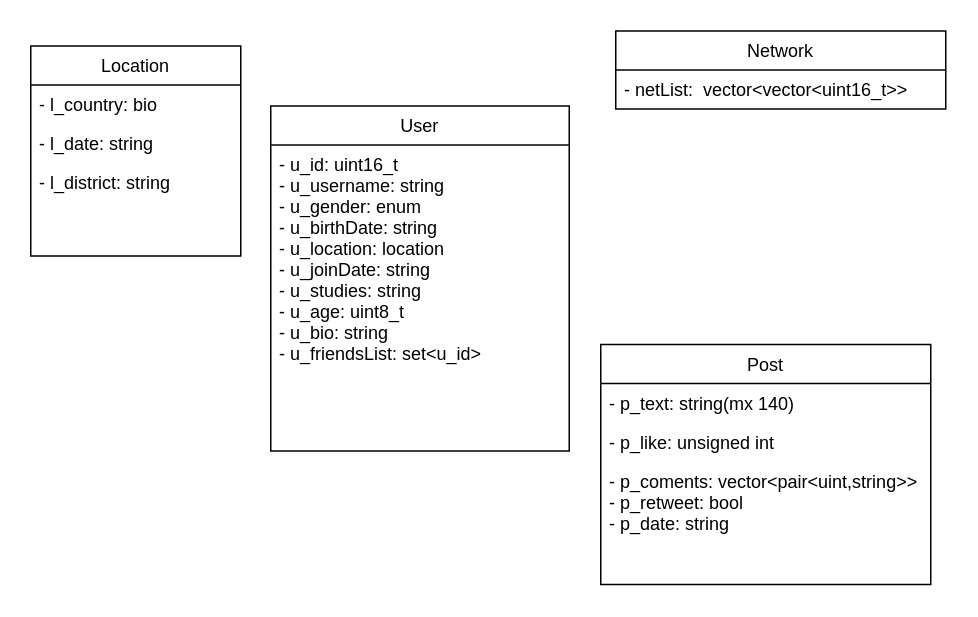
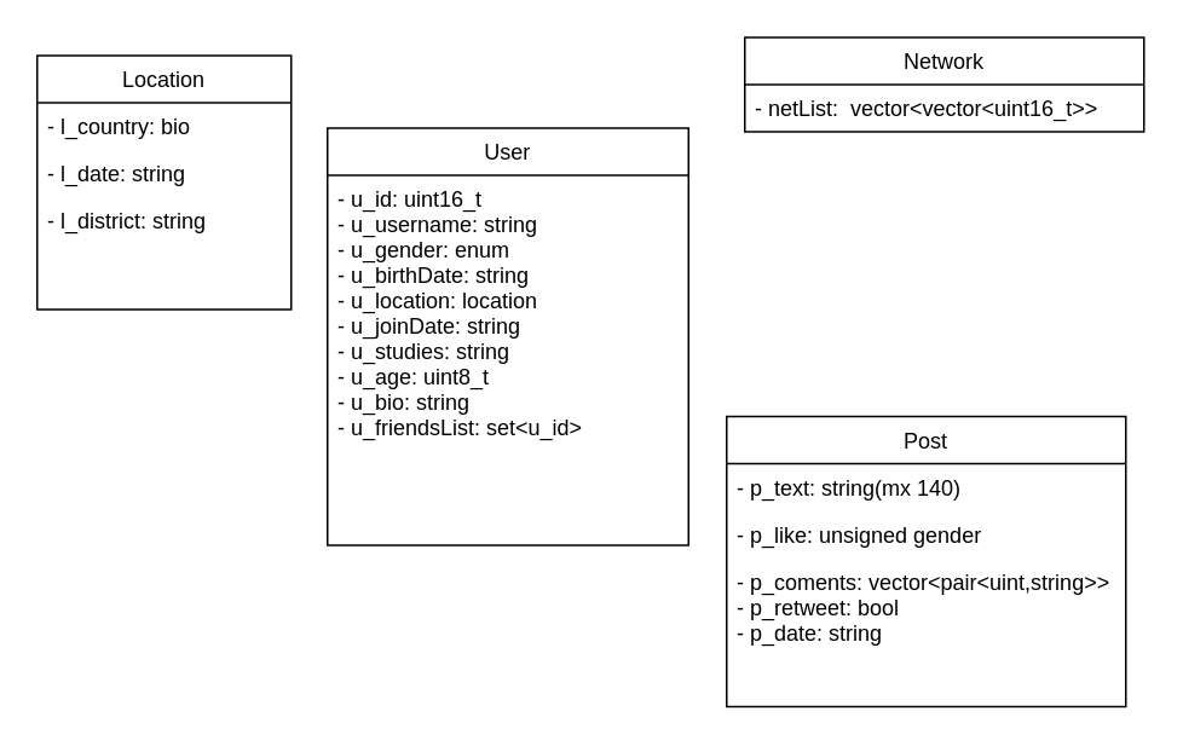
- <mxCell id="12" value="- p_like: unsigned int" style="text;strokeColor=none;fillColor=none;align=left;verticalAlign=top;spacingLeft=4;spacingRight=4;overflow=hidden;rotatable=0;points=[[0,0.5],[1,0.5]];portConstraint=eastwest;" vertex="1" parent="10"><mxGeometry y="52" width="220" height="26" as="geometry" /></mxCell>
+ <mxCell id="12" value="- p_like: unsigned gender" style="text;strokeColor=none;fillColor=none;align=left;verticalAlign=top;spacingLeft=4;spacingRight=4;overflow=hidden;rotatable=0;points=[[0,0.5],[1,0.5]];portConstraint=eastwest;" vertex="1" parent="10"><mxGeometry y="52" width="220" height="26" as="geometry" /></mxCell>
